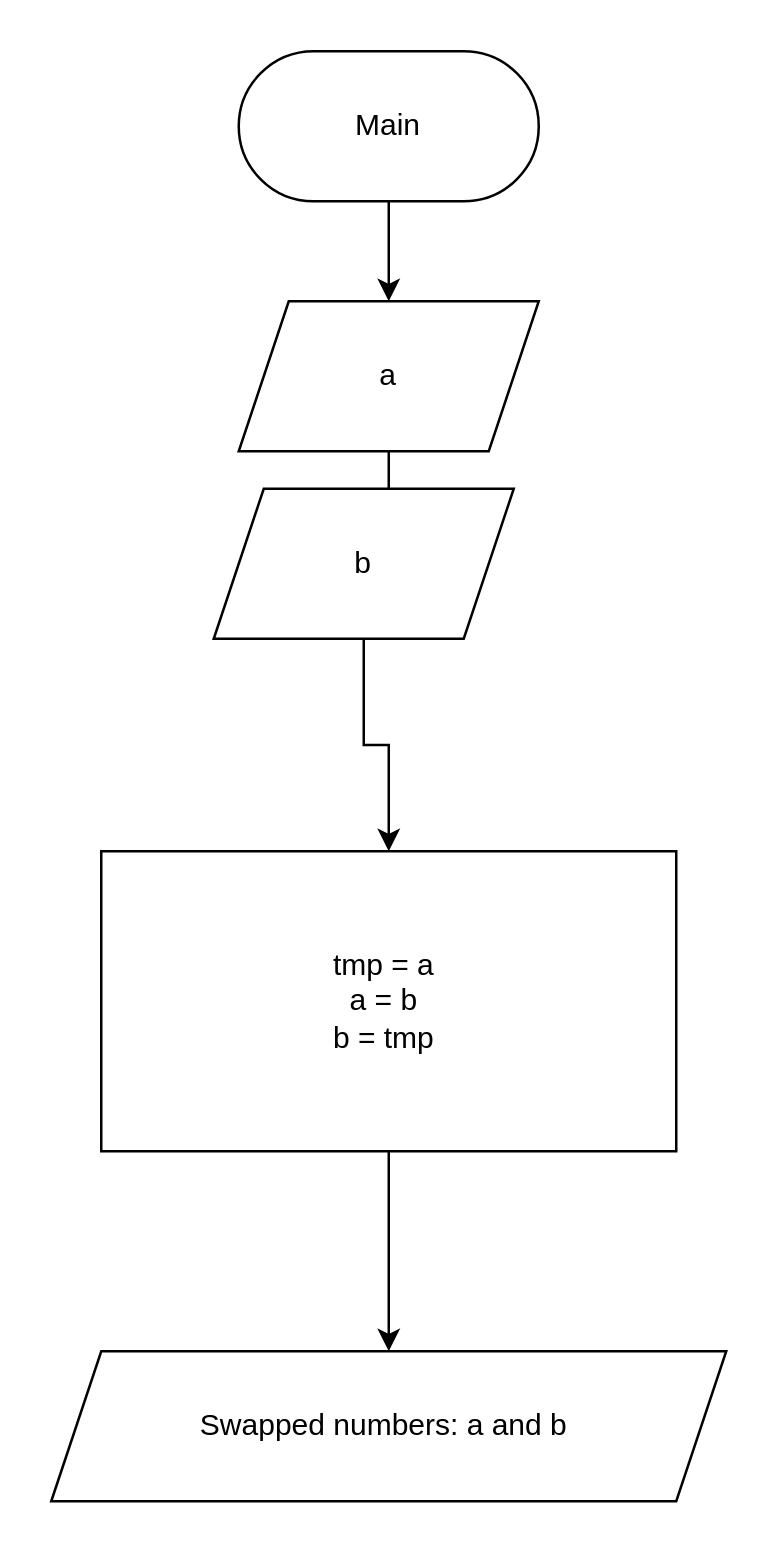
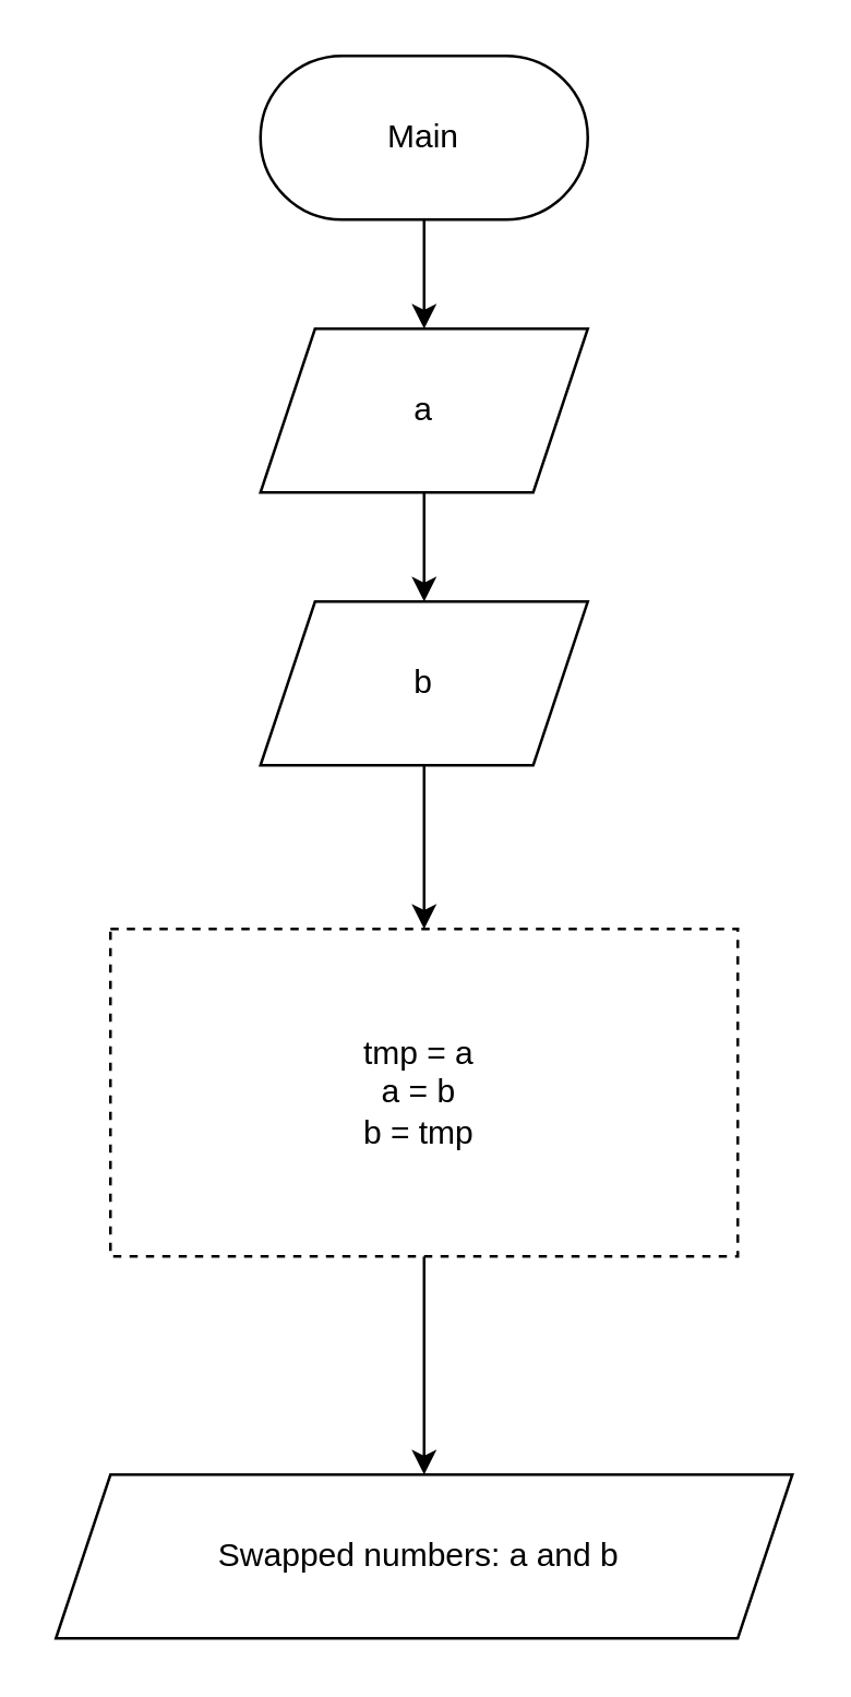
- <mxCell id="7" value="b" style="shape=parallelogram;perimeter=parallelogramPerimeter;whiteSpace=wrap;html=1;fixedSize=1;" vertex="1" parent="1"><mxGeometry x="85" y="195" width="120" height="60" as="geometry" /></mxCell>
+ <mxCell id="7" value="b" style="shape=parallelogram;perimeter=parallelogramPerimeter;whiteSpace=wrap;html=1;fixedSize=1;" vertex="1" parent="1"><mxGeometry x="95" y="220" width="120" height="60" as="geometry" /></mxCell>
- <mxCell id="9" value="tmp = a&amp;nbsp;&lt;div&gt;a = b&amp;nbsp;&lt;/div&gt;&lt;div&gt;b = tmp&amp;nbsp;&lt;/div&gt;" style="rounded=0;whiteSpace=wrap;html=1;" vertex="1" parent="1"><mxGeometry x="40" y="340" width="230" height="120" as="geometry" /></mxCell>
+ <mxCell id="9" value="tmp = a&amp;nbsp;&lt;div&gt;a = b&amp;nbsp;&lt;/div&gt;&lt;div&gt;b = tmp&amp;nbsp;&lt;/div&gt;" style="rounded=0;whiteSpace=wrap;html=1;dashed=1;" vertex="1" parent="1"><mxGeometry x="40" y="340" width="230" height="120" as="geometry" /></mxCell>
